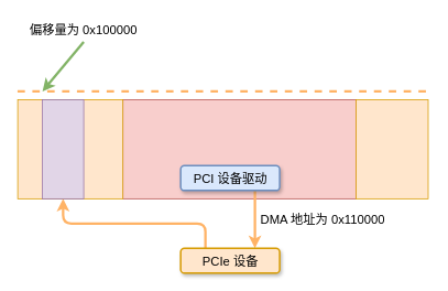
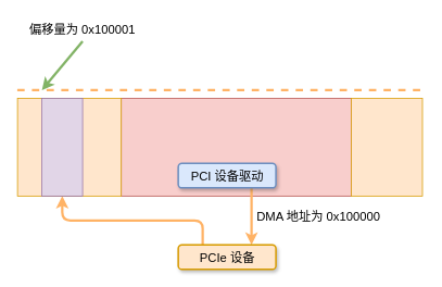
- <mxCell id="13" value="偏移量为 0x100000" style="text;html=1;strokeColor=none;fillColor=none;align=center;verticalAlign=middle;whiteSpace=wrap;rounded=0;fontFamily=Helvetica;fontSize=15;fontColor=default;" vertex="1" parent="1"><mxGeometry x="21" y="20" width="160" height="30" as="geometry" /></mxCell>
+ <mxCell id="13" value="偏移量为 0x100001" style="text;html=1;strokeColor=none;fillColor=none;align=center;verticalAlign=middle;whiteSpace=wrap;rounded=0;fontFamily=Helvetica;fontSize=15;fontColor=default;" vertex="1" parent="1"><mxGeometry x="21" y="20" width="160" height="30" as="geometry" /></mxCell>
- <mxCell id="9" value="DMA 地址为 0x110000" style="text;html=1;strokeColor=none;fillColor=none;align=center;verticalAlign=middle;whiteSpace=wrap;rounded=0;fontFamily=Helvetica;fontSize=15;fontColor=default;" vertex="1" parent="1"><mxGeometry x="311" y="250" width="160" height="30" as="geometry" /></mxCell>
+ <mxCell id="9" value="DMA 地址为 0x100000" style="text;html=1;strokeColor=none;fillColor=none;align=center;verticalAlign=middle;whiteSpace=wrap;rounded=0;fontFamily=Helvetica;fontSize=15;fontColor=default;" vertex="1" parent="1"><mxGeometry x="311" y="250" width="160" height="30" as="geometry" /></mxCell>
